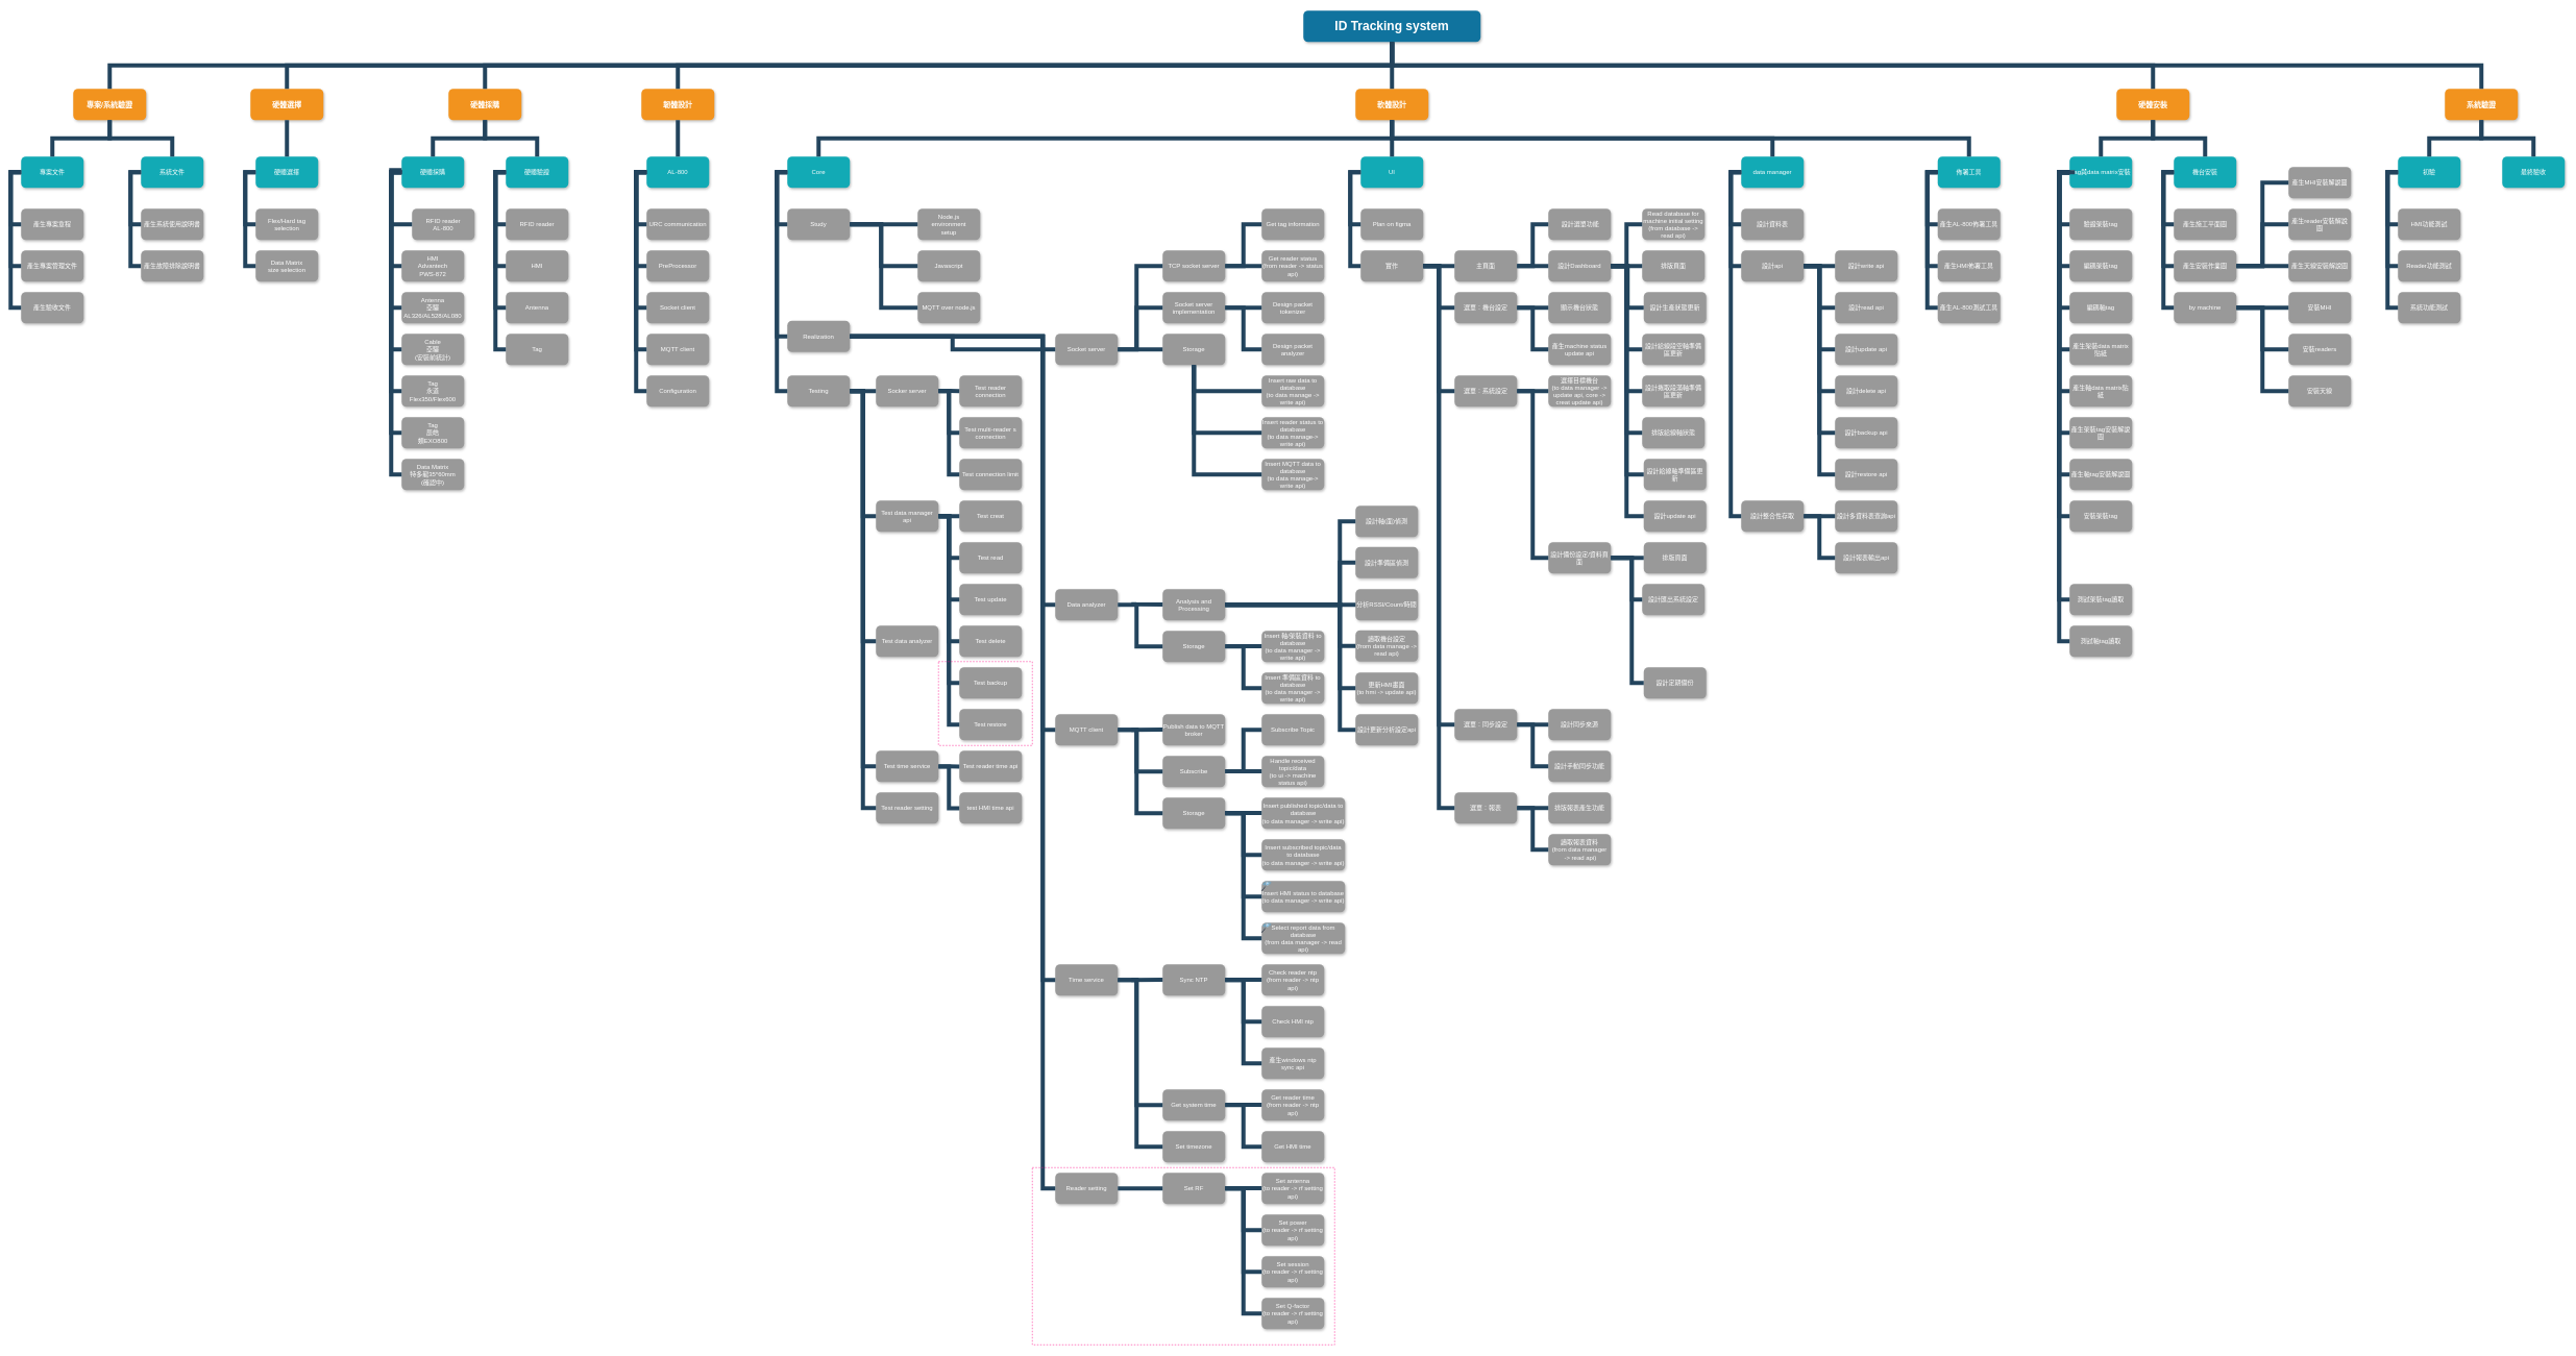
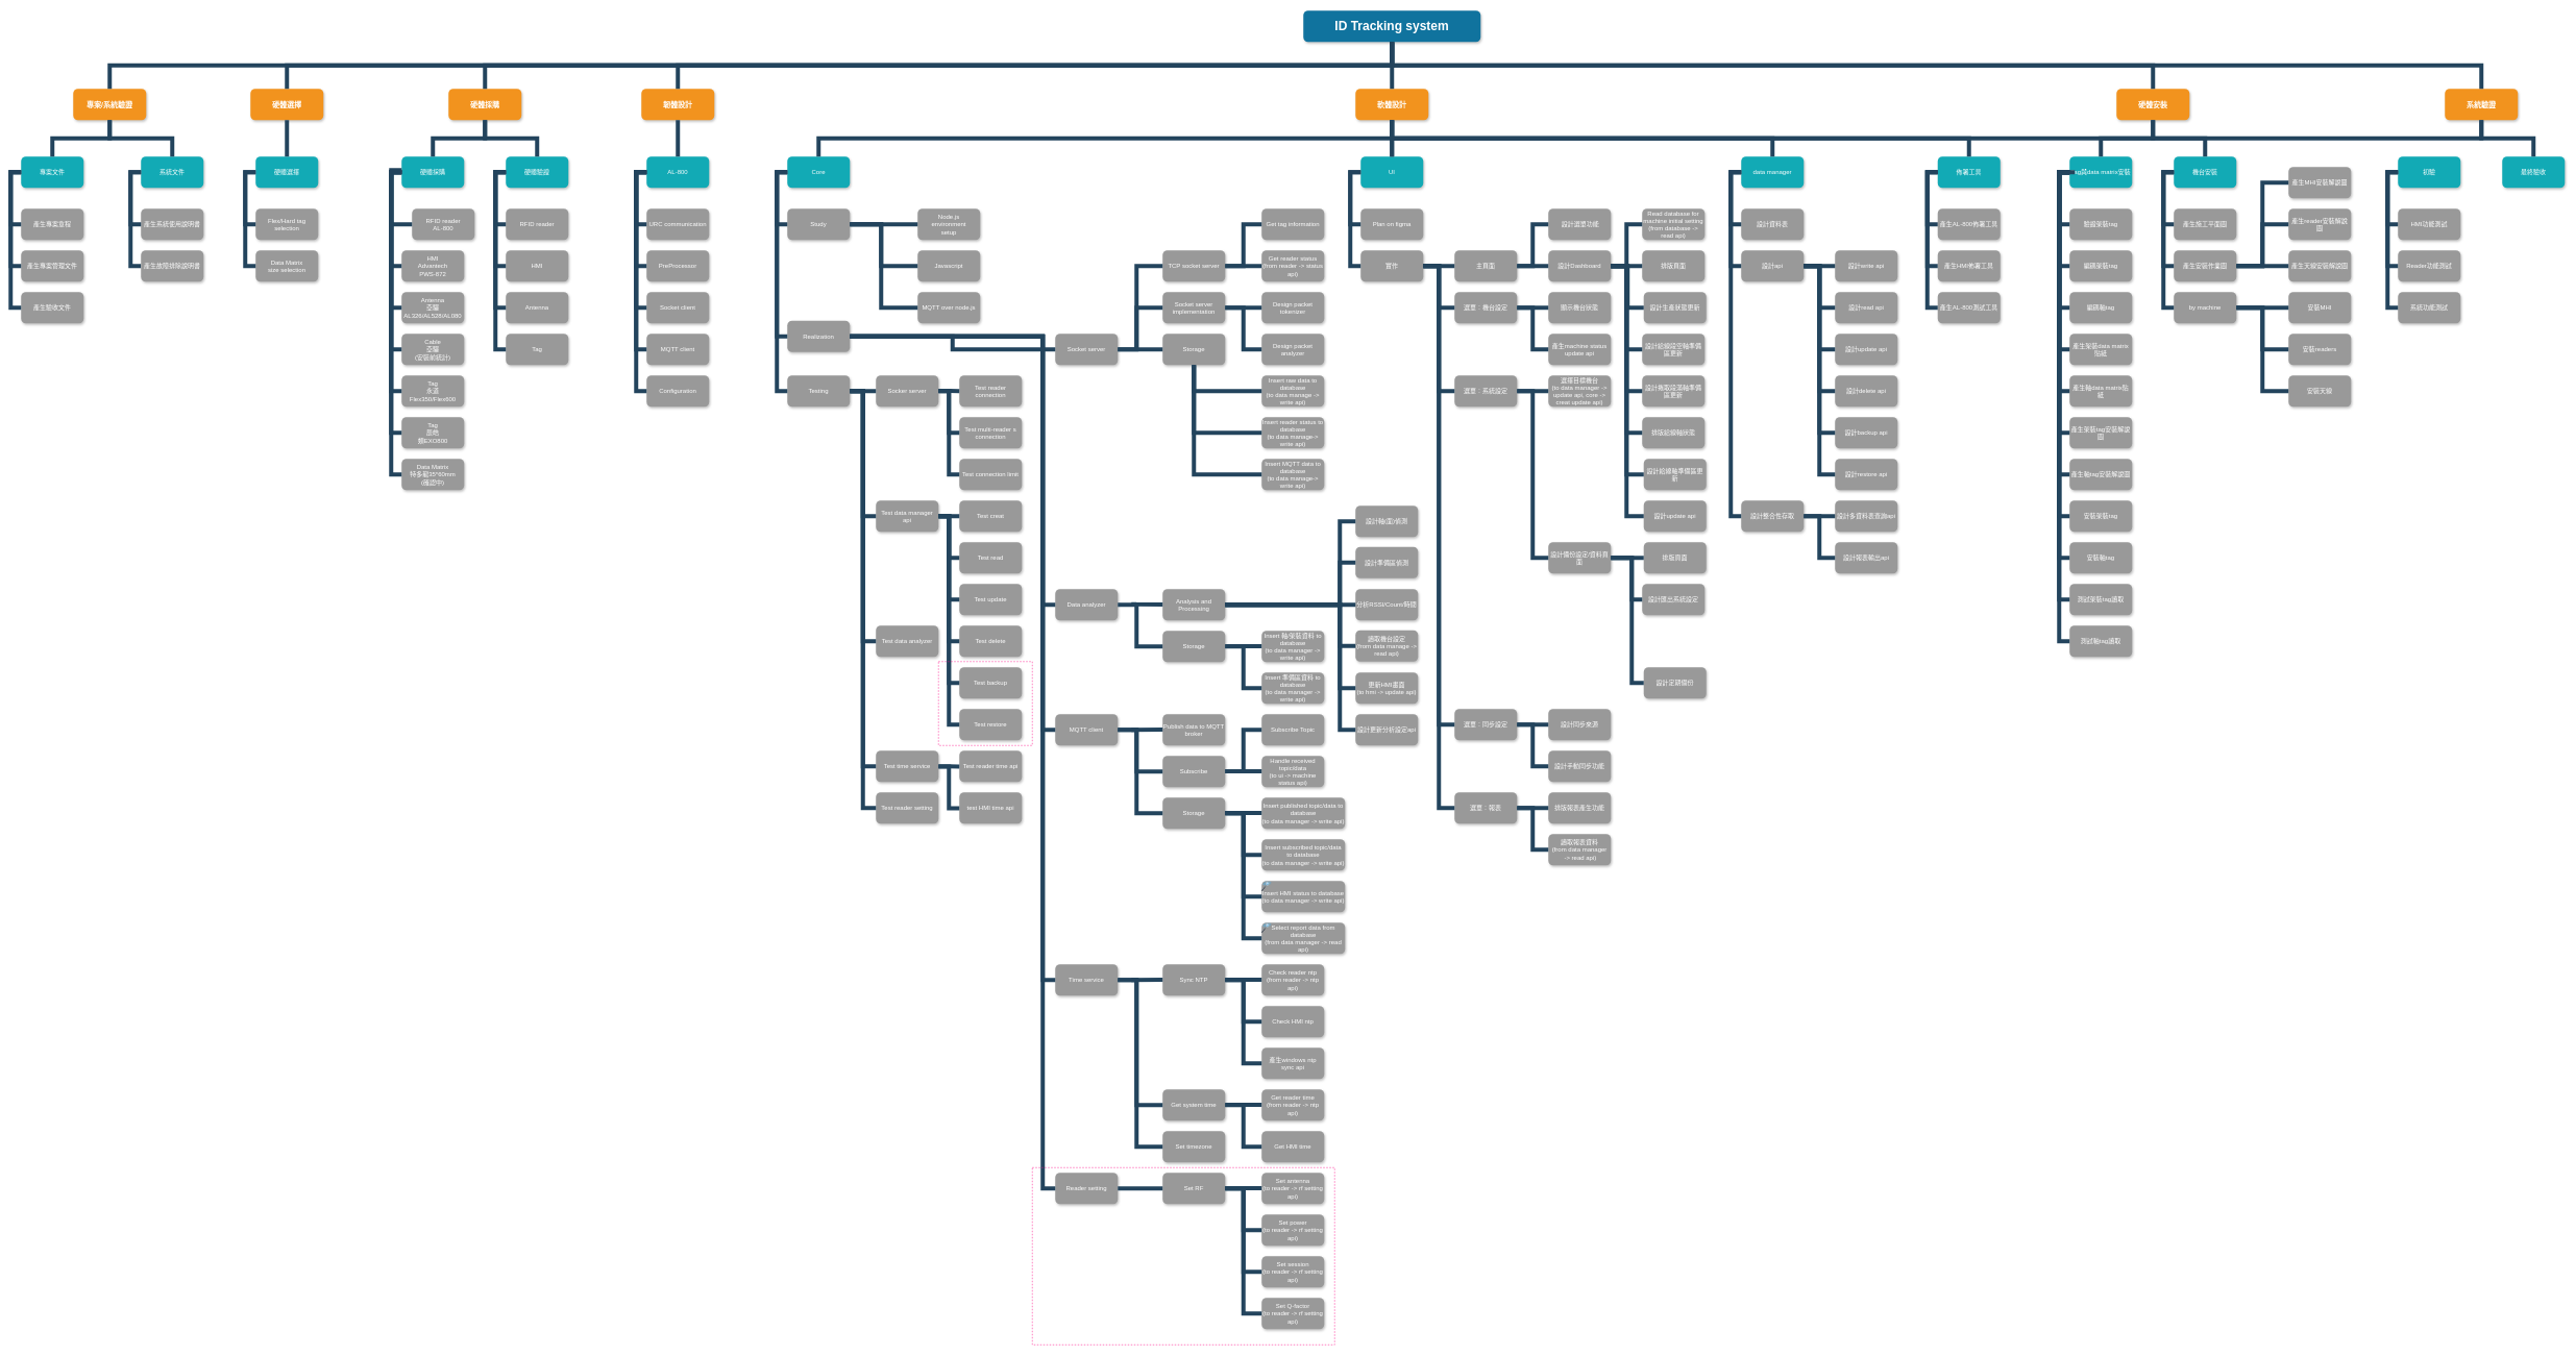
- <mxCell id="82" value="" style="edgeStyle=elbowEdgeStyle;elbow=vertical;rounded=0;fontColor=#000000;endArrow=none;endFill=0;strokeWidth=8;strokeColor=#23445D;" parent="1" source="4" target="69" edge="1"><mxGeometry width="100" height="100" relative="1" as="geometry"><mxPoint x="4580" y="290" as="sourcePoint" /><mxPoint x="4680" y="190" as="targetPoint" /></mxGeometry></mxCell>
+ <mxCell id="82" value="" style="edgeStyle=elbowEdgeStyle;elbow=vertical;rounded=0;fontColor=#000000;endArrow=none;endFill=0;strokeWidth=8;strokeColor=#23445D;" parent="1" source="4" target="42" edge="1"><mxGeometry width="100" height="100" relative="1" as="geometry"><mxPoint x="4580" y="290" as="sourcePoint" /><mxPoint x="4680" y="190" as="targetPoint" /></mxGeometry></mxCell>
+ <mxCell id="334" value="" style="edgeStyle=elbowEdgeStyle;elbow=horizontal;rounded=0;fontColor=#000000;endArrow=none;endFill=0;strokeWidth=8;strokeColor=#23445D;entryX=0;entryY=0.5;entryDx=0;entryDy=0;" parent="1" source="53" target="332" edge="1"><mxGeometry width="100" height="100" relative="1" as="geometry"><mxPoint x="3980" y="340" as="sourcePoint" /><mxPoint x="3980" y="1000" as="targetPoint" /><Array as="points"><mxPoint x="3950" y="660" /></Array></mxGeometry></mxCell>
+ <mxCell id="332" value="安裝軸tag" style="whiteSpace=wrap;rounded=1;fillColor=#999999;strokeColor=none;shadow=1;fontColor=#FFFFFF;fontStyle=0" parent="1" vertex="1"><mxGeometry x="3970" y="1040" width="120" height="60" as="geometry" /></mxCell>
